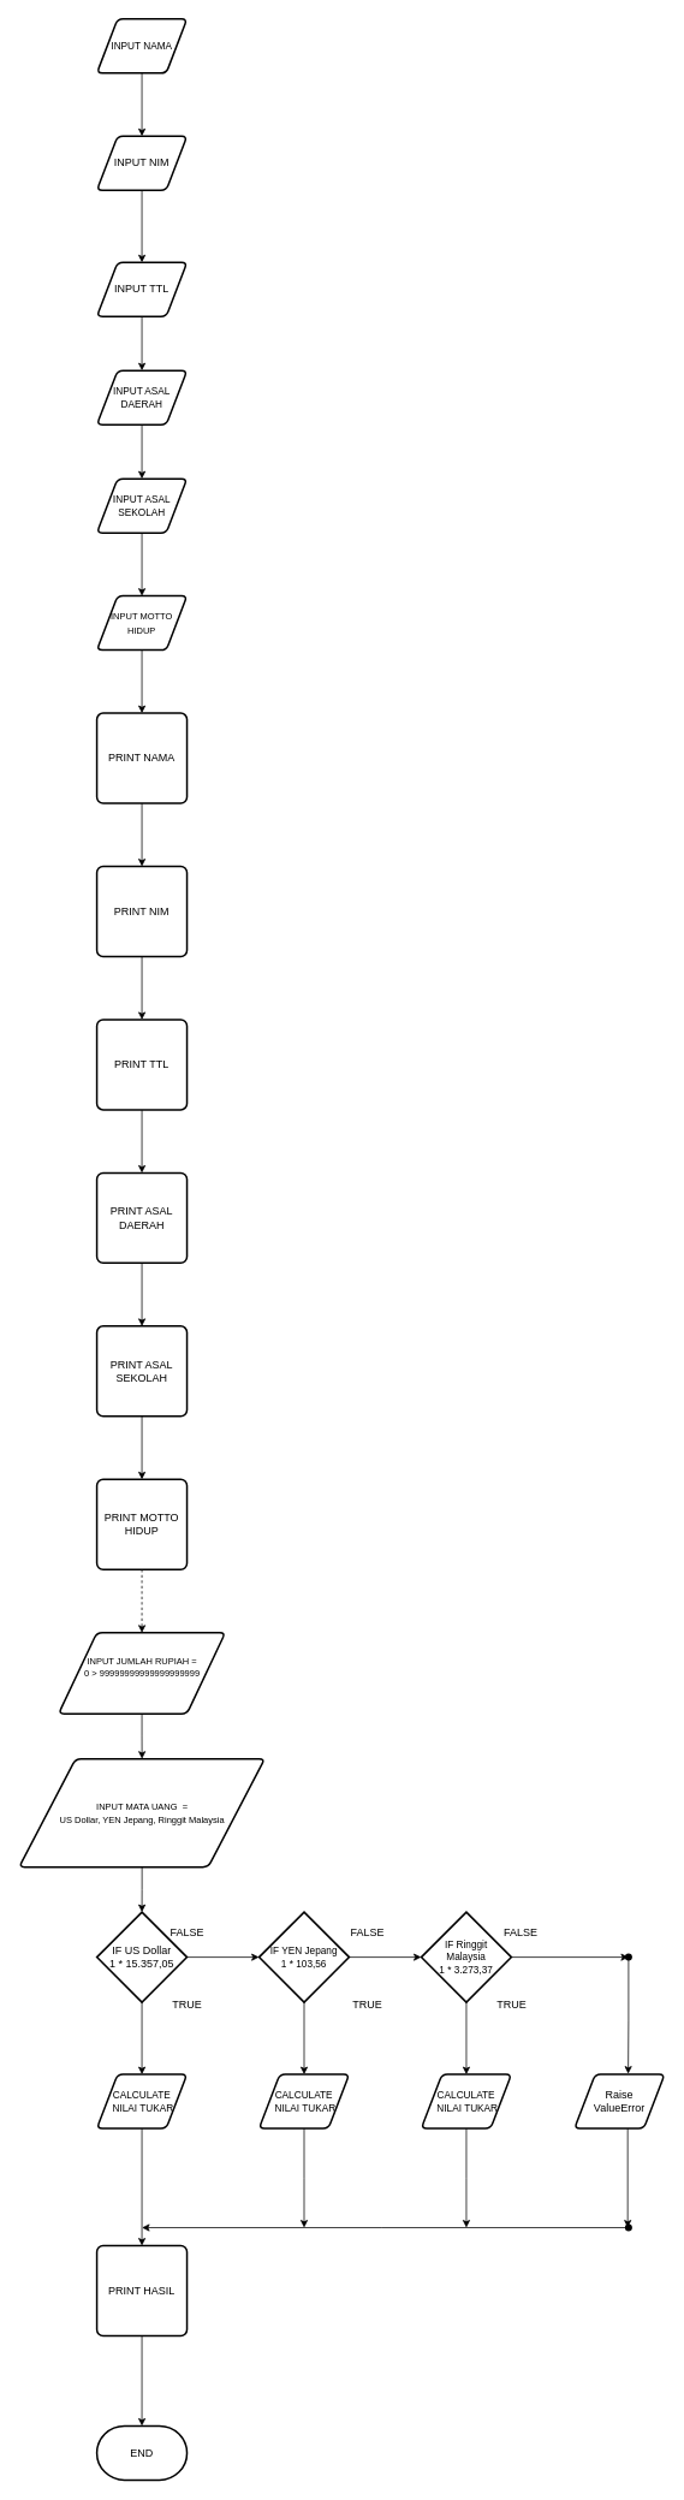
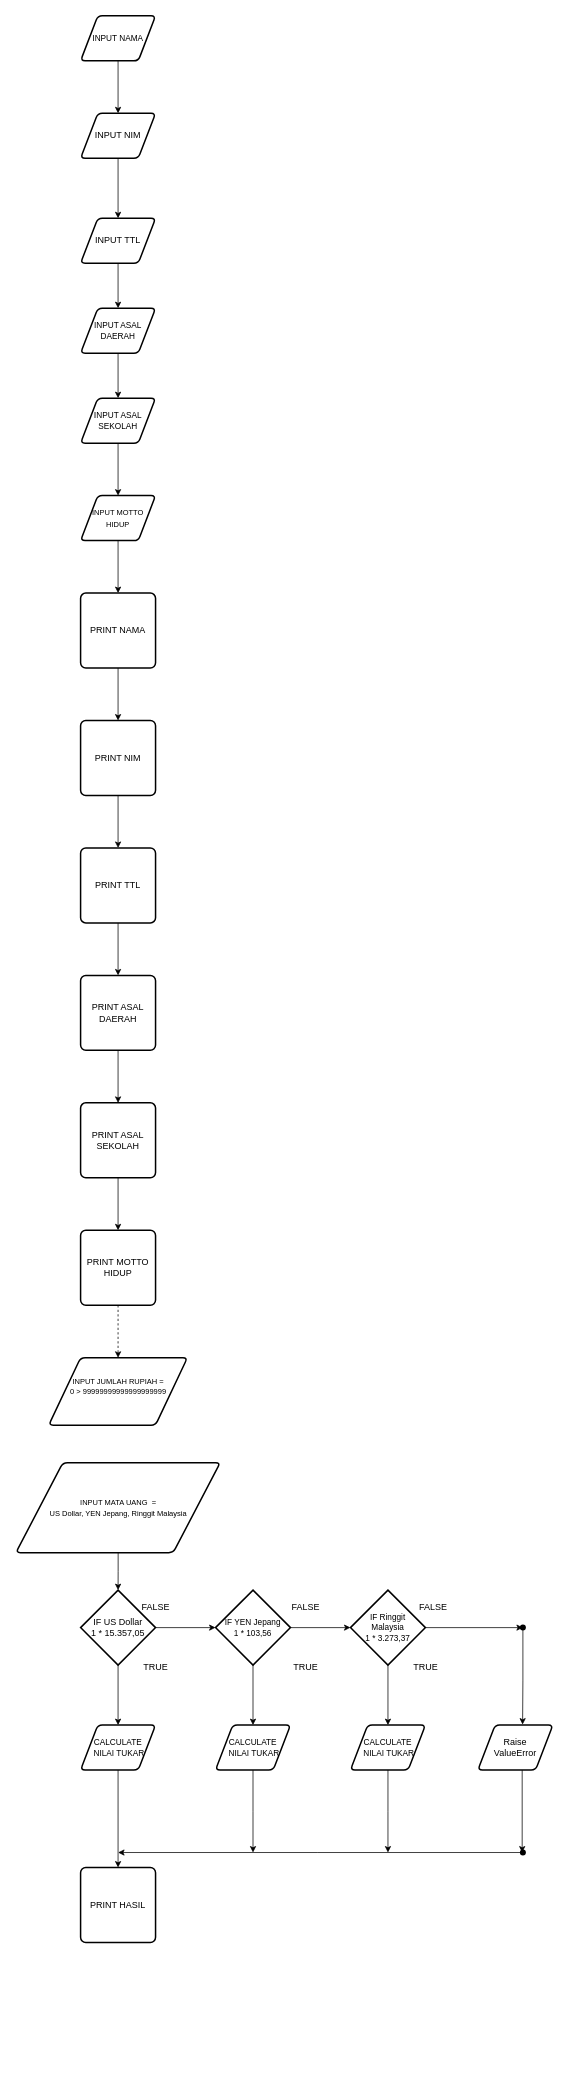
- <mxCell id="26" value="" style="edgeStyle=orthogonalEdgeStyle;rounded=0;orthogonalLoop=1;jettySize=auto;html=1;" parent="1" source="27" target="29" edge="1"><mxGeometry relative="1" as="geometry" /></mxCell>
- <mxCell id="59" style="edgeStyle=orthogonalEdgeStyle;rounded=0;orthogonalLoop=1;jettySize=auto;html=1;entryX=0.5;entryY=0;entryDx=0;entryDy=0;entryPerimeter=0;" edge="1" parent="1" source="60" target="45"><mxGeometry relative="1" as="geometry" /></mxCell>
- <mxCell id="45" value="END" style="strokeWidth=2;html=1;shape=mxgraph.flowchart.terminator;whiteSpace=wrap;" parent="1" vertex="1"><mxGeometry x="107" y="2690" width="100" height="60" as="geometry" /></mxCell>
